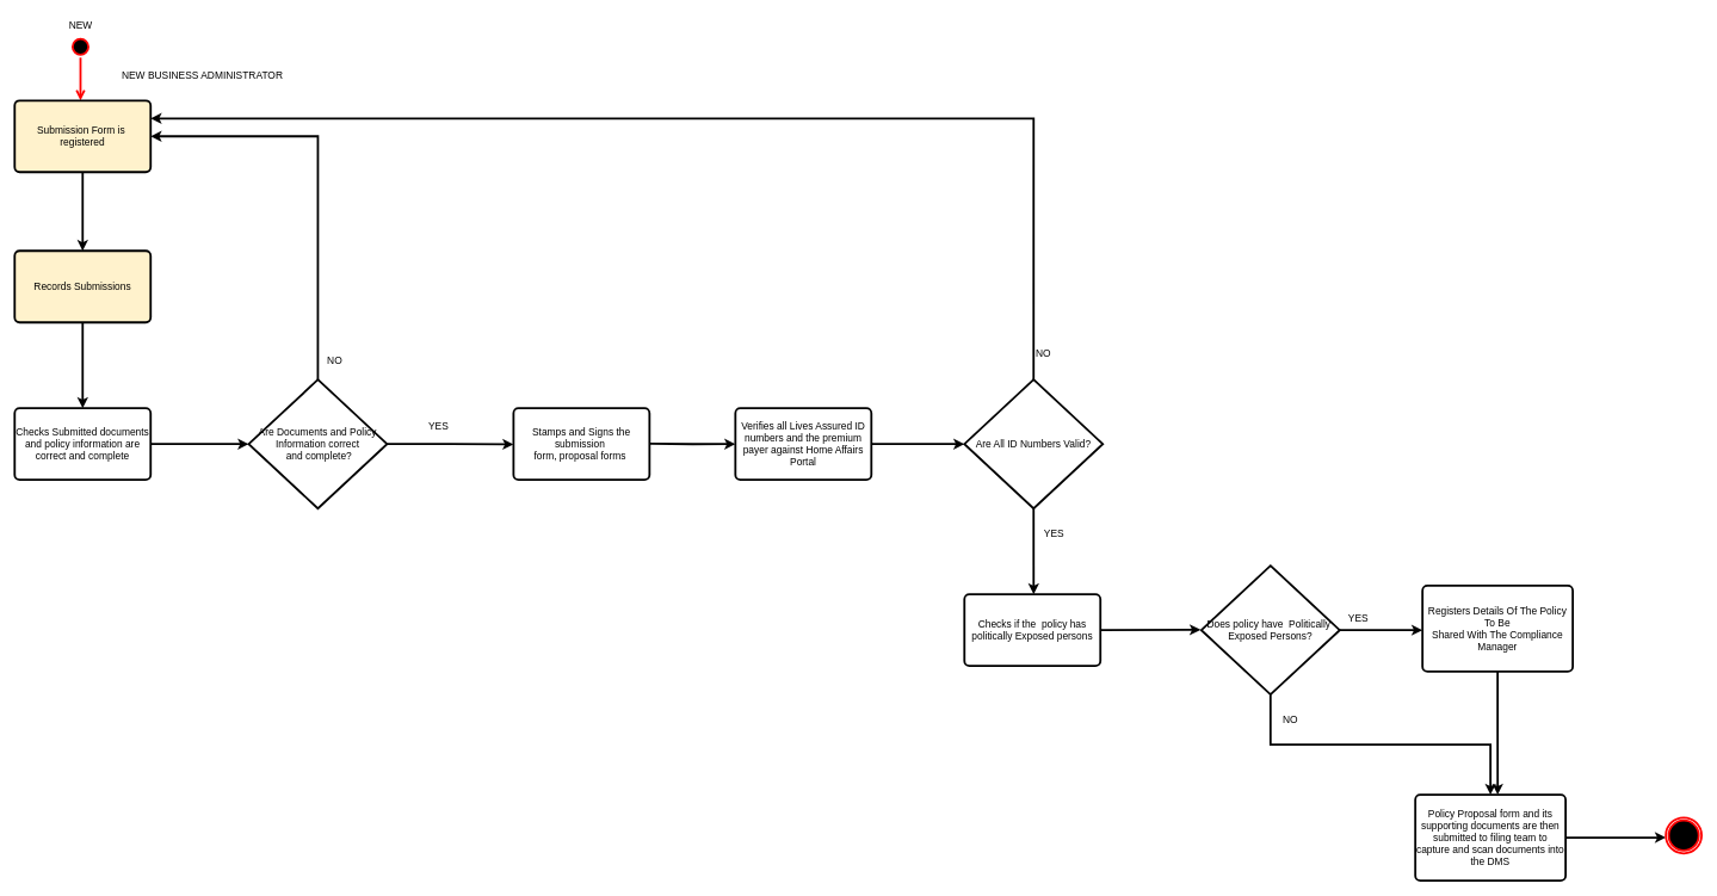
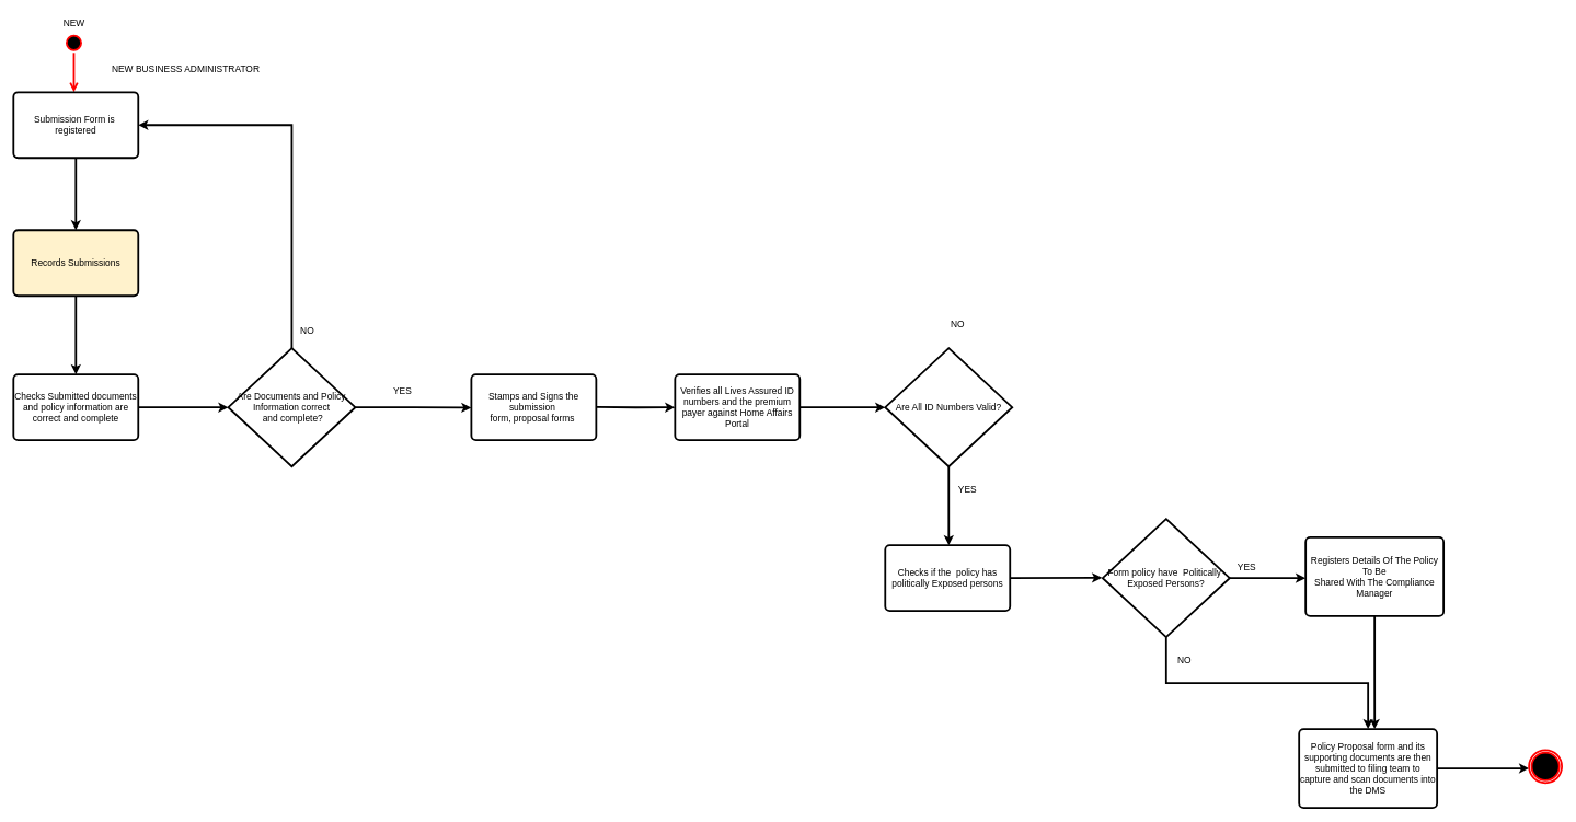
- <mxCell id="21" style="edgeStyle=orthogonalEdgeStyle;rounded=0;orthogonalLoop=1;jettySize=auto;html=1;exitX=0.5;exitY=0;exitDx=0;exitDy=0;exitPerimeter=0;entryX=1;entryY=0.25;entryDx=0;entryDy=0;strokeWidth=3;fontSize=14;" edge="1" parent="1" source="23" target="7"><mxGeometry relative="1" as="geometry" /></mxCell>
- <mxCell id="7" value="Submission Form is&amp;nbsp; registered" style="rounded=1;whiteSpace=wrap;html=1;absoluteArcSize=1;arcSize=14;strokeWidth=3;fontSize=14;fillColor=#fff2cc;" vertex="1" parent="1"><mxGeometry x="20" y="140" width="190" height="100" as="geometry" /></mxCell>
+ <mxCell id="7" value="Submission Form is&amp;nbsp; registered" style="rounded=1;whiteSpace=wrap;html=1;absoluteArcSize=1;arcSize=14;strokeWidth=3;fontSize=14;" vertex="1" parent="1"><mxGeometry x="20" y="140" width="190" height="100" as="geometry" /></mxCell>
- <mxCell id="30" value="Does policy have&amp;nbsp; Politically&amp;nbsp;&lt;br style=&quot;font-size: 14px;&quot;&gt;Exposed Persons?" style="strokeWidth=3;html=1;shape=mxgraph.flowchart.decision;whiteSpace=wrap;fontSize=14;" vertex="1" parent="1"><mxGeometry x="1678" y="790" width="193.33" height="180" as="geometry" /></mxCell>
+ <mxCell id="30" value="Form policy have&amp;nbsp; Politically&amp;nbsp;&lt;br style=&quot;font-size: 14px;&quot;&gt;Exposed Persons?" style="strokeWidth=3;html=1;shape=mxgraph.flowchart.decision;whiteSpace=wrap;fontSize=14;" vertex="1" parent="1"><mxGeometry x="1678" y="790" width="193.33" height="180" as="geometry" /></mxCell>
